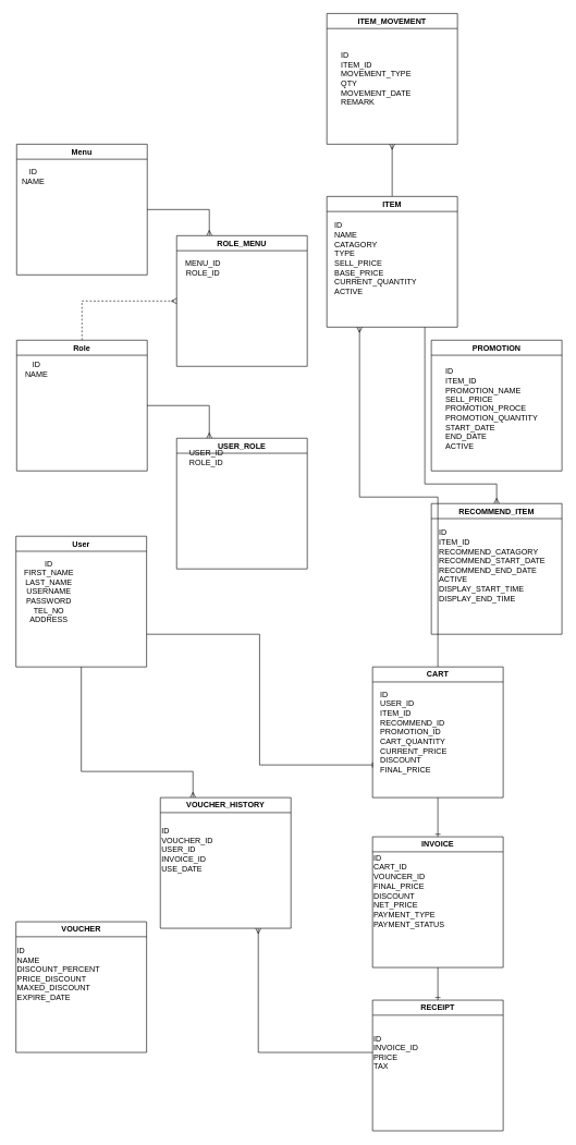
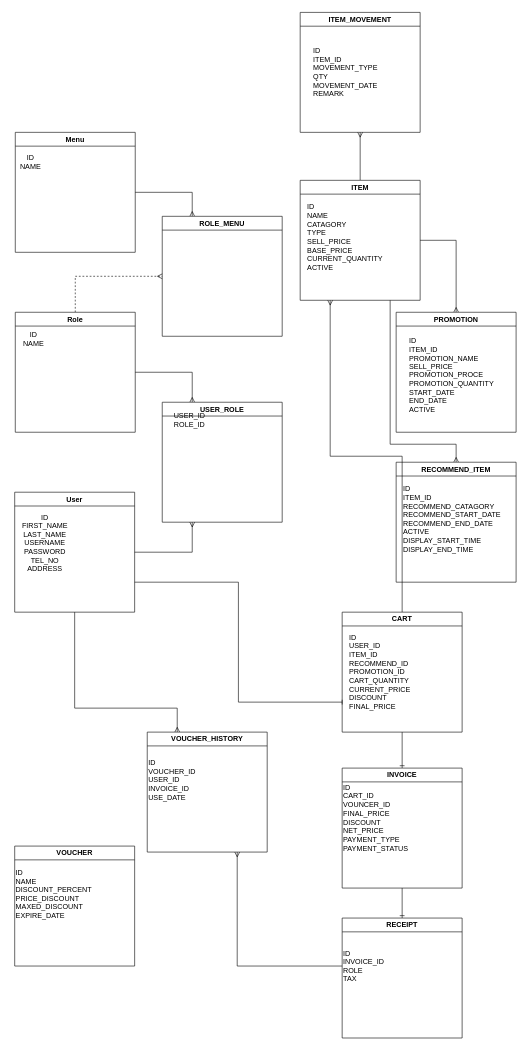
- <mxCell id="15" value="MENU_ID&lt;br&gt;ROLE_ID" style="text;html=1;align=center;verticalAlign=middle;resizable=0;points=[];autosize=1;strokeColor=none;fillColor=none;" vertex="1" parent="14"><mxGeometry y="30" width="80" height="40" as="geometry" /></mxCell>
+ <mxCell id="19" style="edgeStyle=orthogonalEdgeStyle;rounded=0;orthogonalLoop=1;jettySize=auto;html=1;entryX=0.5;entryY=0;entryDx=0;entryDy=0;exitX=1;exitY=0.5;exitDx=0;exitDy=0;endArrow=ERmany;endFill=0;" edge="1" parent="1" source="21" target="27"><mxGeometry relative="1" as="geometry" /></mxCell>
+ <mxCell id="3" style="edgeStyle=orthogonalEdgeStyle;rounded=0;orthogonalLoop=1;jettySize=auto;html=1;entryX=0.25;entryY=1;entryDx=0;entryDy=0;endArrow=ERmany;endFill=0;" edge="1" parent="1" source="5" target="16"><mxGeometry relative="1" as="geometry" /></mxCell>
- <mxCell id="41" value="ID&lt;br&gt;INVOICE_ID&lt;br&gt;PRICE&lt;br&gt;TAX" style="text;html=1;align=left;verticalAlign=middle;resizable=0;points=[];autosize=1;strokeColor=none;fillColor=none;" vertex="1" parent="40"><mxGeometry y="45" width="90" height="70" as="geometry" /></mxCell>
+ <mxCell id="41" value="ID&lt;br&gt;INVOICE_ID&lt;br&gt;ROLE&lt;br&gt;TAX" style="text;html=1;align=left;verticalAlign=middle;resizable=0;points=[];autosize=1;strokeColor=none;fillColor=none;" vertex="1" parent="40"><mxGeometry y="45" width="90" height="70" as="geometry" /></mxCell>
